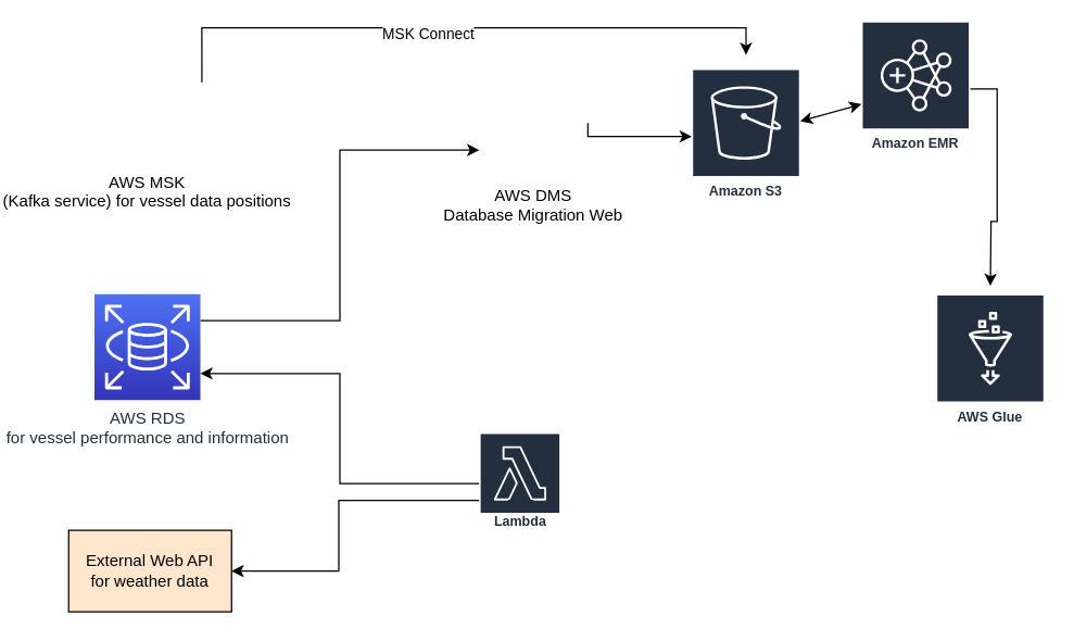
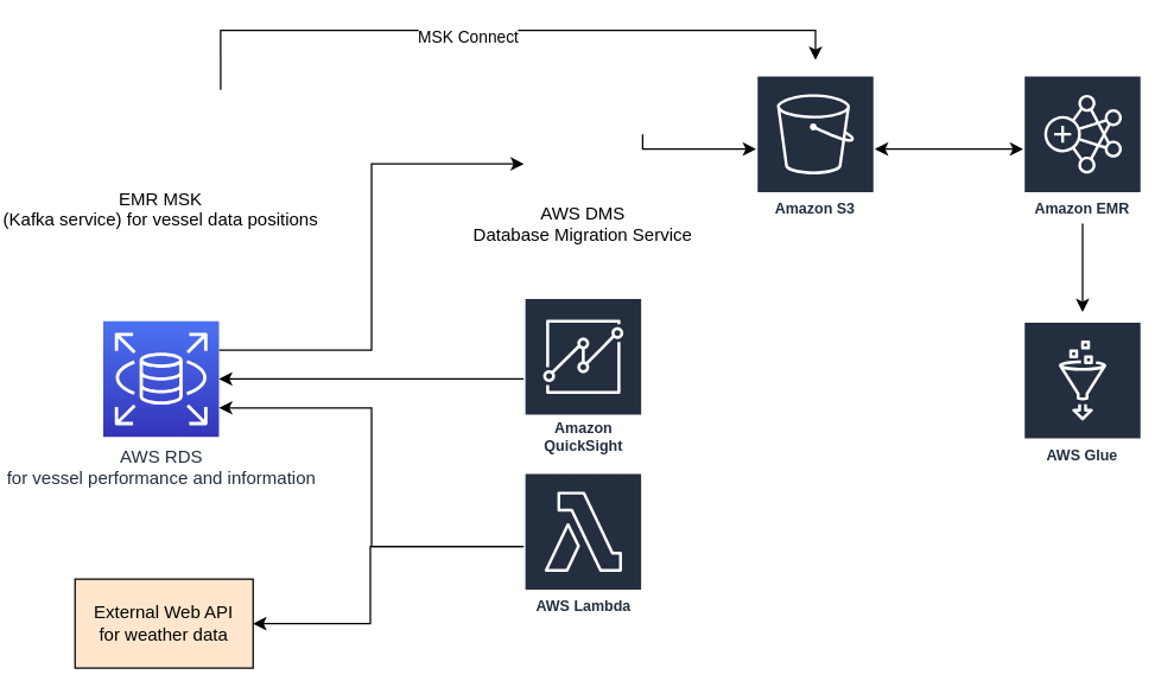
- <mxCell id="9" value="Amazon EMR" style="sketch=0;outlineConnect=0;fontColor=#232F3E;gradientColor=none;strokeColor=#ffffff;fillColor=#232F3E;dashed=0;verticalLabelPosition=middle;verticalAlign=bottom;align=center;html=1;whiteSpace=wrap;fontSize=10;fontStyle=1;spacing=3;shape=mxgraph.aws4.productIcon;prIcon=mxgraph.aws4.emr;" parent="1" vertex="1"><mxGeometry x="604" y="15" width="80" height="100" as="geometry" /></mxCell>
+ <mxCell id="9" value="Amazon EMR" style="sketch=0;outlineConnect=0;fontColor=#232F3E;gradientColor=none;strokeColor=#ffffff;fillColor=#232F3E;dashed=0;verticalLabelPosition=middle;verticalAlign=bottom;align=center;html=1;whiteSpace=wrap;fontSize=10;fontStyle=1;spacing=3;shape=mxgraph.aws4.productIcon;prIcon=mxgraph.aws4.emr;" parent="1" vertex="1"><mxGeometry x="659" y="50" width="80" height="100" as="geometry" /></mxCell>
- <mxCell id="4" value="AWS MSK&#10;(Kafka service) for vessel data positions" style="shape=image;verticalLabelPosition=bottom;labelBackgroundColor=default;verticalAlign=top;aspect=fixed;imageAspect=0;image=https://d11wkw82a69pyn.cloudfront.net/data-reply/siteassets/images/landingkafka/kafka%20icon%20msk.png;" parent="1" vertex="1"><mxGeometry x="37.86" y="40" width="80.28" height="80.03" as="geometry" /></mxCell>
+ <mxCell id="4" value="EMR MSK&#10;(Kafka service) for vessel data positions" style="shape=image;verticalLabelPosition=bottom;labelBackgroundColor=default;verticalAlign=top;aspect=fixed;imageAspect=0;image=https://d11wkw82a69pyn.cloudfront.net/data-reply/siteassets/images/landingkafka/kafka%20icon%20msk.png;" parent="1" vertex="1"><mxGeometry x="37.86" y="40" width="80.28" height="80.03" as="geometry" /></mxCell>
- <mxCell id="16" value="AWS DMS&#10;Database Migration Web" style="shape=image;verticalLabelPosition=bottom;labelBackgroundColor=default;verticalAlign=top;aspect=fixed;imageAspect=0;image=https://www.gliffy.com/sites/default/files/image/2020-06/AWS-Database-Migration-Service_dark-bg.png;" vertex="1" parent="1"><mxGeometry x="322.5" y="50" width="80" height="80" as="geometry" /></mxCell>
+ <mxCell id="16" value="AWS DMS&#10;Database Migration Service" style="shape=image;verticalLabelPosition=bottom;labelBackgroundColor=default;verticalAlign=top;aspect=fixed;imageAspect=0;image=https://www.gliffy.com/sites/default/files/image/2020-06/AWS-Database-Migration-Service_dark-bg.png;" vertex="1" parent="1"><mxGeometry x="322.5" y="50" width="80" height="80" as="geometry" /></mxCell>
+ <mxCell id="13" style="edgeStyle=orthogonalEdgeStyle;rounded=0;orthogonalLoop=1;jettySize=auto;html=1;entryX=1;entryY=0.5;entryDx=0;entryDy=0;entryPerimeter=0;" edge="1" parent="1" source="14" target="6"><mxGeometry relative="1" as="geometry" /></mxCell>
+ <mxCell id="14" value="Amazon QuickSight" style="sketch=0;outlineConnect=0;fontColor=#232F3E;gradientColor=none;strokeColor=#ffffff;fillColor=#232F3E;dashed=0;verticalLabelPosition=middle;verticalAlign=bottom;align=center;html=1;whiteSpace=wrap;fontSize=10;fontStyle=1;spacing=3;shape=mxgraph.aws4.productIcon;prIcon=mxgraph.aws4.quicksight;" vertex="1" parent="1"><mxGeometry x="322.5" y="200" width="80" height="110" as="geometry" /></mxCell>
- <mxCell id="12" value="AWS Lambda" style="sketch=0;outlineConnect=0;fontColor=#232F3E;gradientColor=none;strokeColor=#ffffff;fillColor=#232F3E;dashed=0;verticalLabelPosition=middle;verticalAlign=bottom;align=center;html=1;whiteSpace=wrap;fontSize=10;fontStyle=1;spacing=3;shape=mxgraph.aws4.productIcon;prIcon=mxgraph.aws4.lambda;" vertex="1" parent="1"><mxGeometry x="322.5" y="318" width="60" height="75" as="geometry" /></mxCell>
+ <mxCell id="12" value="AWS Lambda" style="sketch=0;outlineConnect=0;fontColor=#232F3E;gradientColor=none;strokeColor=#ffffff;fillColor=#232F3E;dashed=0;verticalLabelPosition=middle;verticalAlign=bottom;align=center;html=1;whiteSpace=wrap;fontSize=10;fontStyle=1;spacing=3;shape=mxgraph.aws4.productIcon;prIcon=mxgraph.aws4.lambda;" vertex="1" parent="1"><mxGeometry x="322.5" y="318" width="80" height="100" as="geometry" /></mxCell>
